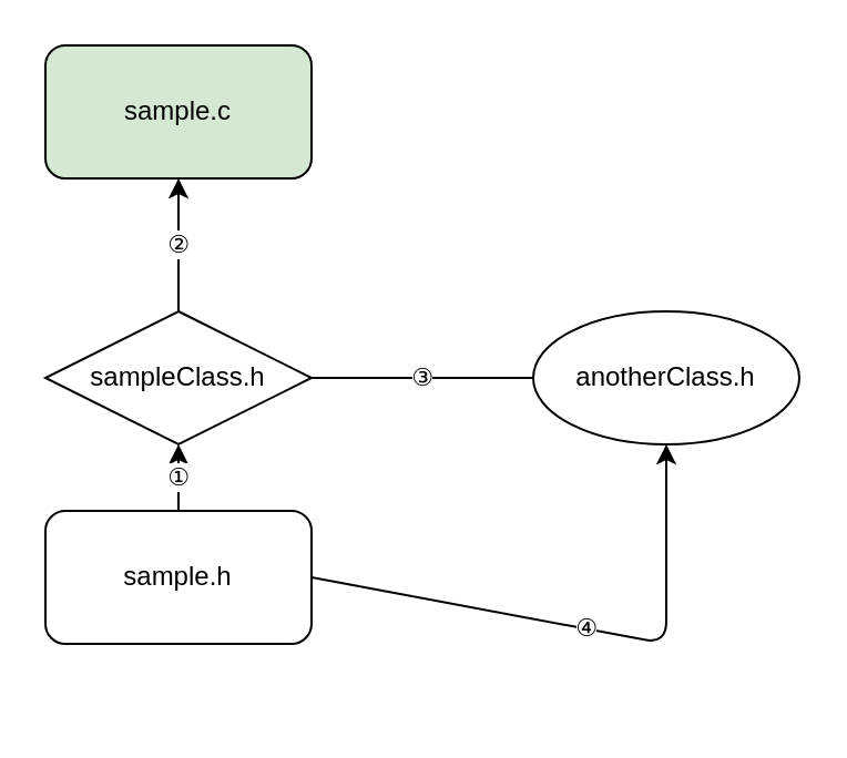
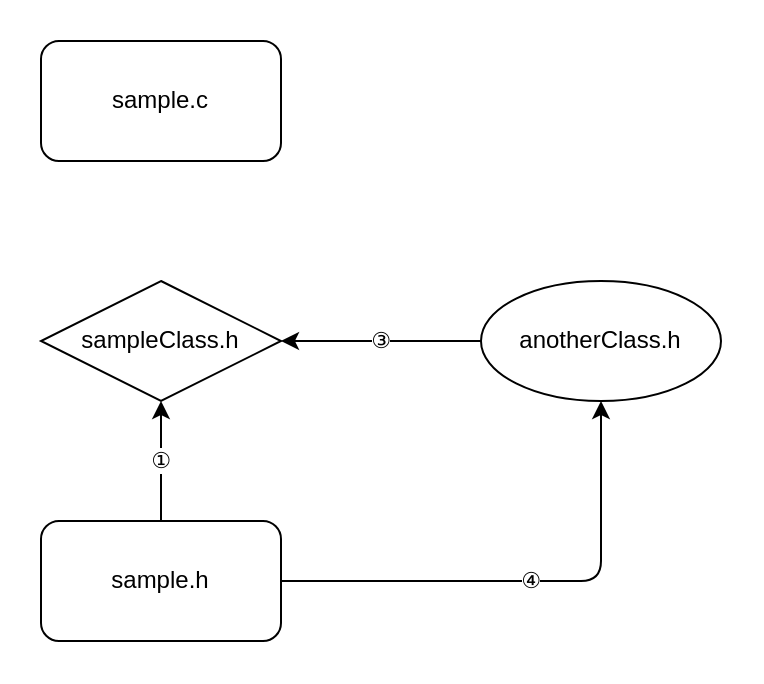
- <mxCell id="2" value="sample.c" style="rounded=1;whiteSpace=wrap;html=1;fillColor=#d5e8d4;" vertex="1" parent="1"><mxGeometry x="20" y="20" width="120" height="60" as="geometry" /></mxCell>
+ <mxCell id="2" value="sample.c" style="rounded=1;whiteSpace=wrap;html=1;" vertex="1" parent="1"><mxGeometry x="20" y="20" width="120" height="60" as="geometry" /></mxCell>
- <mxCell id="7" value="②" style="endArrow=classic;html=1;entryX=0.5;entryY=1;entryDx=0;entryDy=0;" edge="1" parent="1" source="4" target="2"><mxGeometry width="50" height="50" relative="1" as="geometry"><mxPoint x="280" y="250" as="sourcePoint" /><mxPoint x="330" y="200" as="targetPoint" /></mxGeometry></mxCell>
- <mxCell id="5" value="③" style="edgeStyle=orthogonalEdgeStyle;rounded=0;orthogonalLoop=1;jettySize=auto;html=1;entryX=1;entryY=0.5;entryDx=0;entryDy=0;endArrow=none;" edge="1" parent="1" source="6" target="4"><mxGeometry relative="1" as="geometry" /></mxCell>
+ <mxCell id="5" value="③" style="edgeStyle=orthogonalEdgeStyle;rounded=0;orthogonalLoop=1;jettySize=auto;html=1;entryX=1;entryY=0.5;entryDx=0;entryDy=0;" edge="1" parent="1" source="6" target="4"><mxGeometry relative="1" as="geometry" /></mxCell>
- <mxCell id="3" value="sample.h" style="rounded=1;whiteSpace=wrap;html=1;" vertex="1" parent="1"><mxGeometry x="20" y="230" width="120" height="60" as="geometry" /></mxCell>
+ <mxCell id="3" value="sample.h" style="rounded=1;whiteSpace=wrap;html=1;" vertex="1" parent="1"><mxGeometry x="20" y="260" width="120" height="60" as="geometry" /></mxCell>
